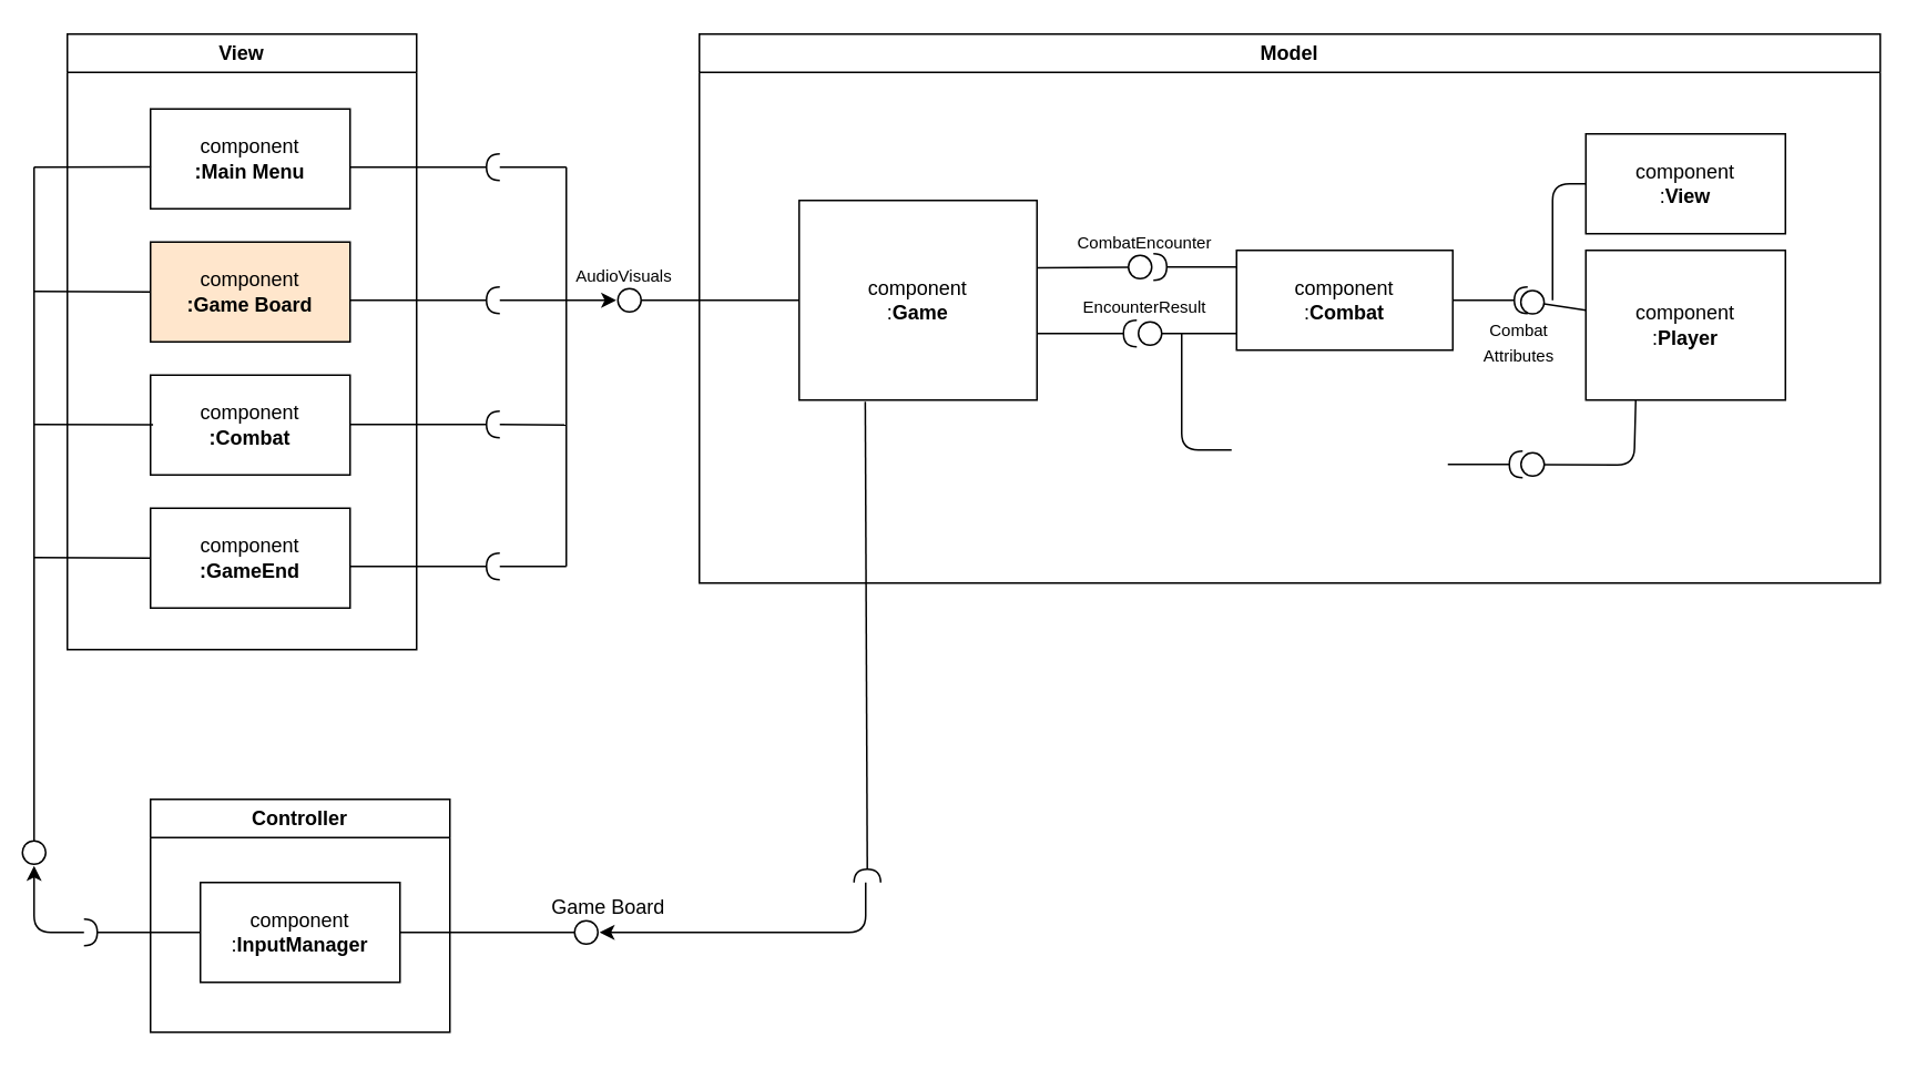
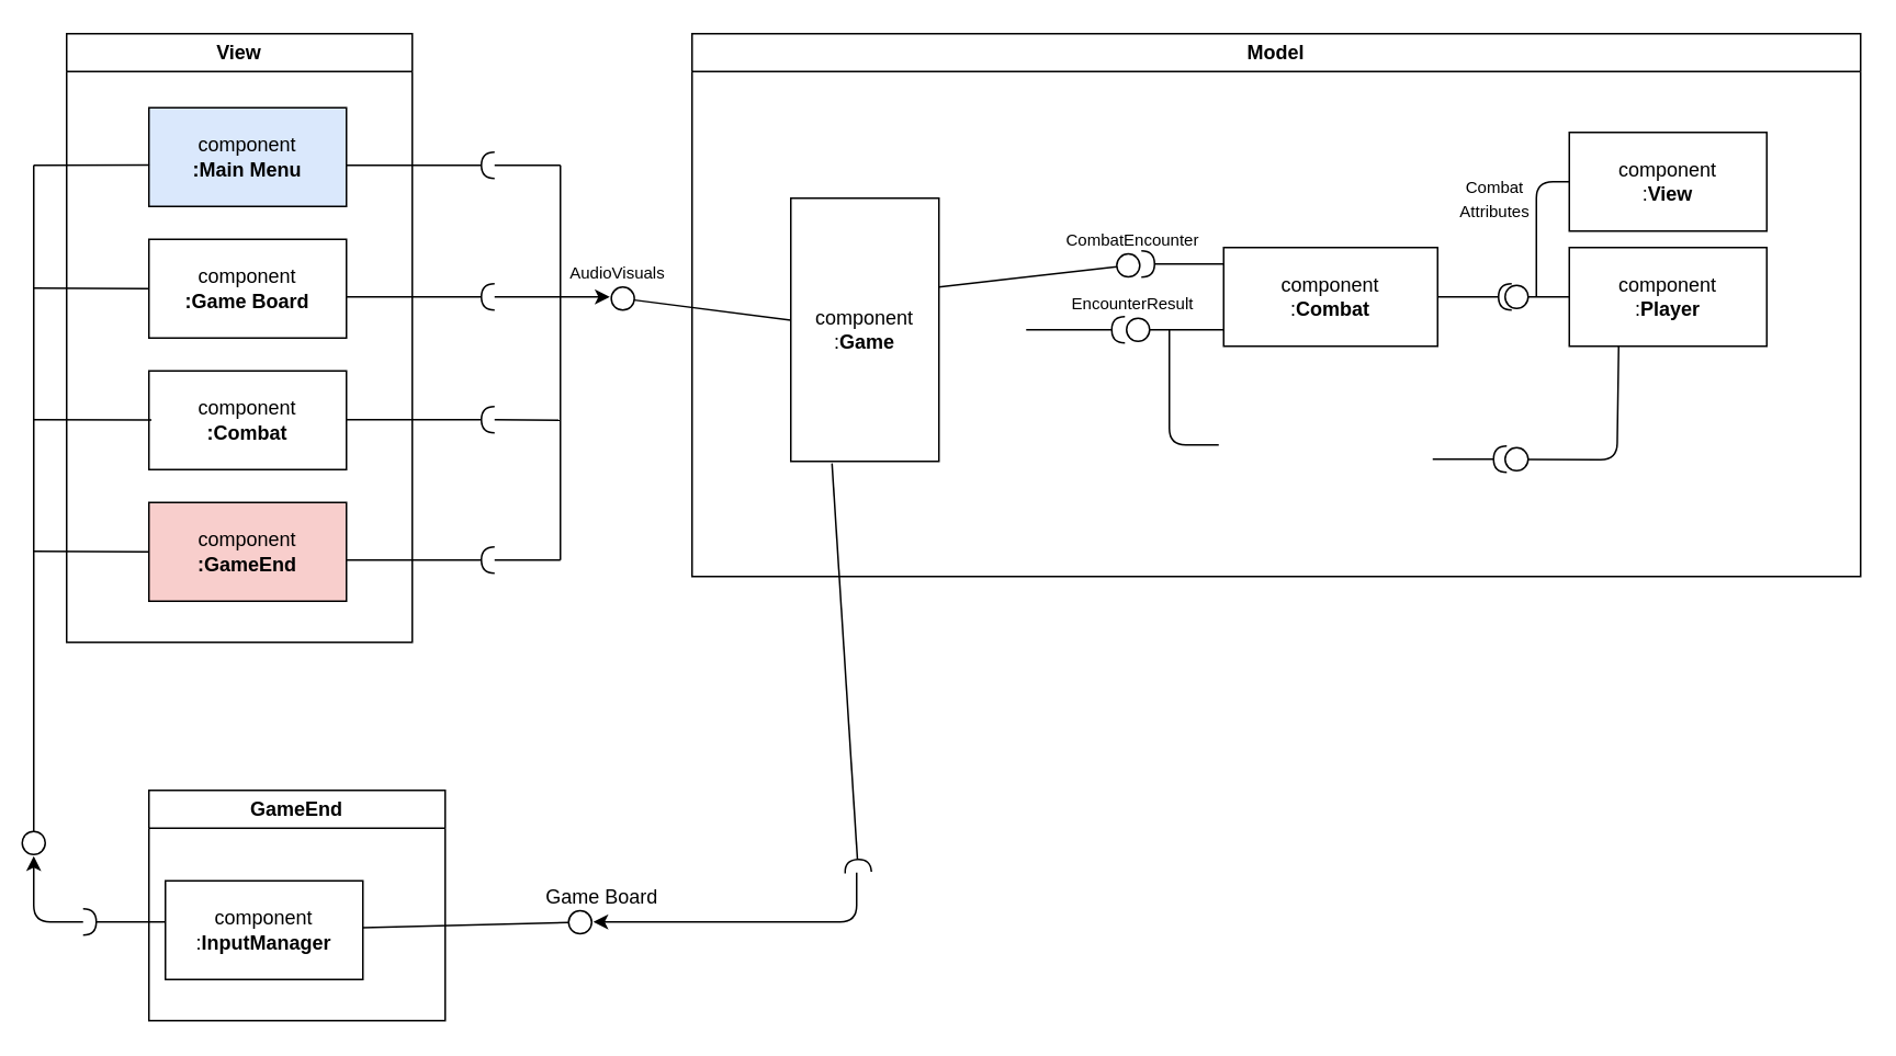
- <mxCell id="3" value="component&lt;br&gt;&lt;b&gt;:Main Menu&lt;/b&gt;" style="rounded=0;whiteSpace=wrap;html=1;" parent="2" vertex="1"><mxGeometry x="50" y="45" width="120" height="60" as="geometry" /></mxCell>
+ <mxCell id="3" value="component&lt;br&gt;&lt;b&gt;:Main Menu&lt;/b&gt;" style="rounded=0;whiteSpace=wrap;html=1;fillColor=#dae8fc;" parent="2" vertex="1"><mxGeometry x="50" y="45" width="120" height="60" as="geometry" /></mxCell>
- <mxCell id="4" value="component&lt;br&gt;&lt;b&gt;:Game Board&lt;/b&gt;" style="rounded=0;whiteSpace=wrap;html=1;fillColor=#ffe6cc;" parent="2" vertex="1"><mxGeometry x="50" y="125" width="120" height="60" as="geometry" /></mxCell>
+ <mxCell id="4" value="component&lt;br&gt;&lt;b&gt;:Game Board&lt;/b&gt;" style="rounded=0;whiteSpace=wrap;html=1;" parent="2" vertex="1"><mxGeometry x="50" y="125" width="120" height="60" as="geometry" /></mxCell>
- <mxCell id="14" value="component&lt;br&gt;:&lt;b&gt;Game&lt;/b&gt;" style="rounded=0;whiteSpace=wrap;html=1;" parent="11" vertex="1"><mxGeometry x="60" y="100" width="143" height="120" as="geometry" /></mxCell>
+ <mxCell id="14" value="component&lt;br&gt;:&lt;b&gt;Game&lt;/b&gt;" style="rounded=0;whiteSpace=wrap;html=1;" parent="11" vertex="1"><mxGeometry x="60" y="100" width="90" height="160" as="geometry" /></mxCell>
- <mxCell id="13" value="component&lt;br&gt;:&lt;b&gt;Player&lt;/b&gt;" style="rounded=0;whiteSpace=wrap;html=1;" parent="11" vertex="1"><mxGeometry x="533" y="130" width="120" height="90" as="geometry" /></mxCell>
+ <mxCell id="13" value="component&lt;br&gt;:&lt;b&gt;Player&lt;/b&gt;" style="rounded=0;whiteSpace=wrap;html=1;" parent="11" vertex="1"><mxGeometry x="533" y="130" width="120" height="60" as="geometry" /></mxCell>
- <mxCell id="19" value="&lt;font style=&quot;font-size: 10px;&quot;&gt;Combat&lt;/font&gt;&lt;div&gt;&lt;font style=&quot;font-size: 10px;&quot;&gt;Attributes&lt;/font&gt;&lt;/div&gt;" style="text;html=1;align=center;verticalAlign=middle;whiteSpace=wrap;rounded=0;" parent="11" vertex="1"><mxGeometry x="463" y="170" width="60" height="30" as="geometry" /></mxCell>
+ <mxCell id="19" value="&lt;font style=&quot;font-size: 10px;&quot;&gt;Combat&lt;/font&gt;&lt;div&gt;&lt;font style=&quot;font-size: 10px;&quot;&gt;Attributes&lt;/font&gt;&lt;/div&gt;" style="text;html=1;align=center;verticalAlign=middle;whiteSpace=wrap;rounded=0;" parent="11" vertex="1"><mxGeometry x="458" y="85" width="60" height="30" as="geometry" /></mxCell>
- <mxCell id="6" value="component&lt;br&gt;&lt;b&gt;:GameEnd&lt;/b&gt;" style="rounded=0;whiteSpace=wrap;html=1;" parent="2" vertex="1"><mxGeometry x="50" y="285" width="120" height="60" as="geometry" /></mxCell>
+ <mxCell id="6" value="component&lt;br&gt;&lt;b&gt;:GameEnd&lt;/b&gt;" style="rounded=0;whiteSpace=wrap;html=1;fillColor=#f8cecc;" parent="2" vertex="1"><mxGeometry x="50" y="285" width="120" height="60" as="geometry" /></mxCell>
- <mxCell id="39" value="Controller" style="swimlane;whiteSpace=wrap;html=1;" parent="1" vertex="1"><mxGeometry x="90" y="480" width="180" height="140" as="geometry" /></mxCell>
+ <mxCell id="39" value="GameEnd" style="swimlane;whiteSpace=wrap;html=1;" parent="1" vertex="1"><mxGeometry x="90" y="480" width="180" height="140" as="geometry" /></mxCell>
- <mxCell id="42" value="component&lt;br&gt;:&lt;b&gt;Inp&lt;/b&gt;&lt;b style=&quot;background-color: transparent;&quot;&gt;utManager&lt;/b&gt;" style="rounded=0;whiteSpace=wrap;html=1;" parent="39" vertex="1"><mxGeometry x="30" y="50" width="120" height="60" as="geometry" /></mxCell>
+ <mxCell id="42" value="component&lt;br&gt;:&lt;b&gt;Inp&lt;/b&gt;&lt;b style=&quot;background-color: transparent;&quot;&gt;utManager&lt;/b&gt;" style="rounded=0;whiteSpace=wrap;html=1;" parent="39" vertex="1"><mxGeometry x="10" y="55" width="120" height="60" as="geometry" /></mxCell>
